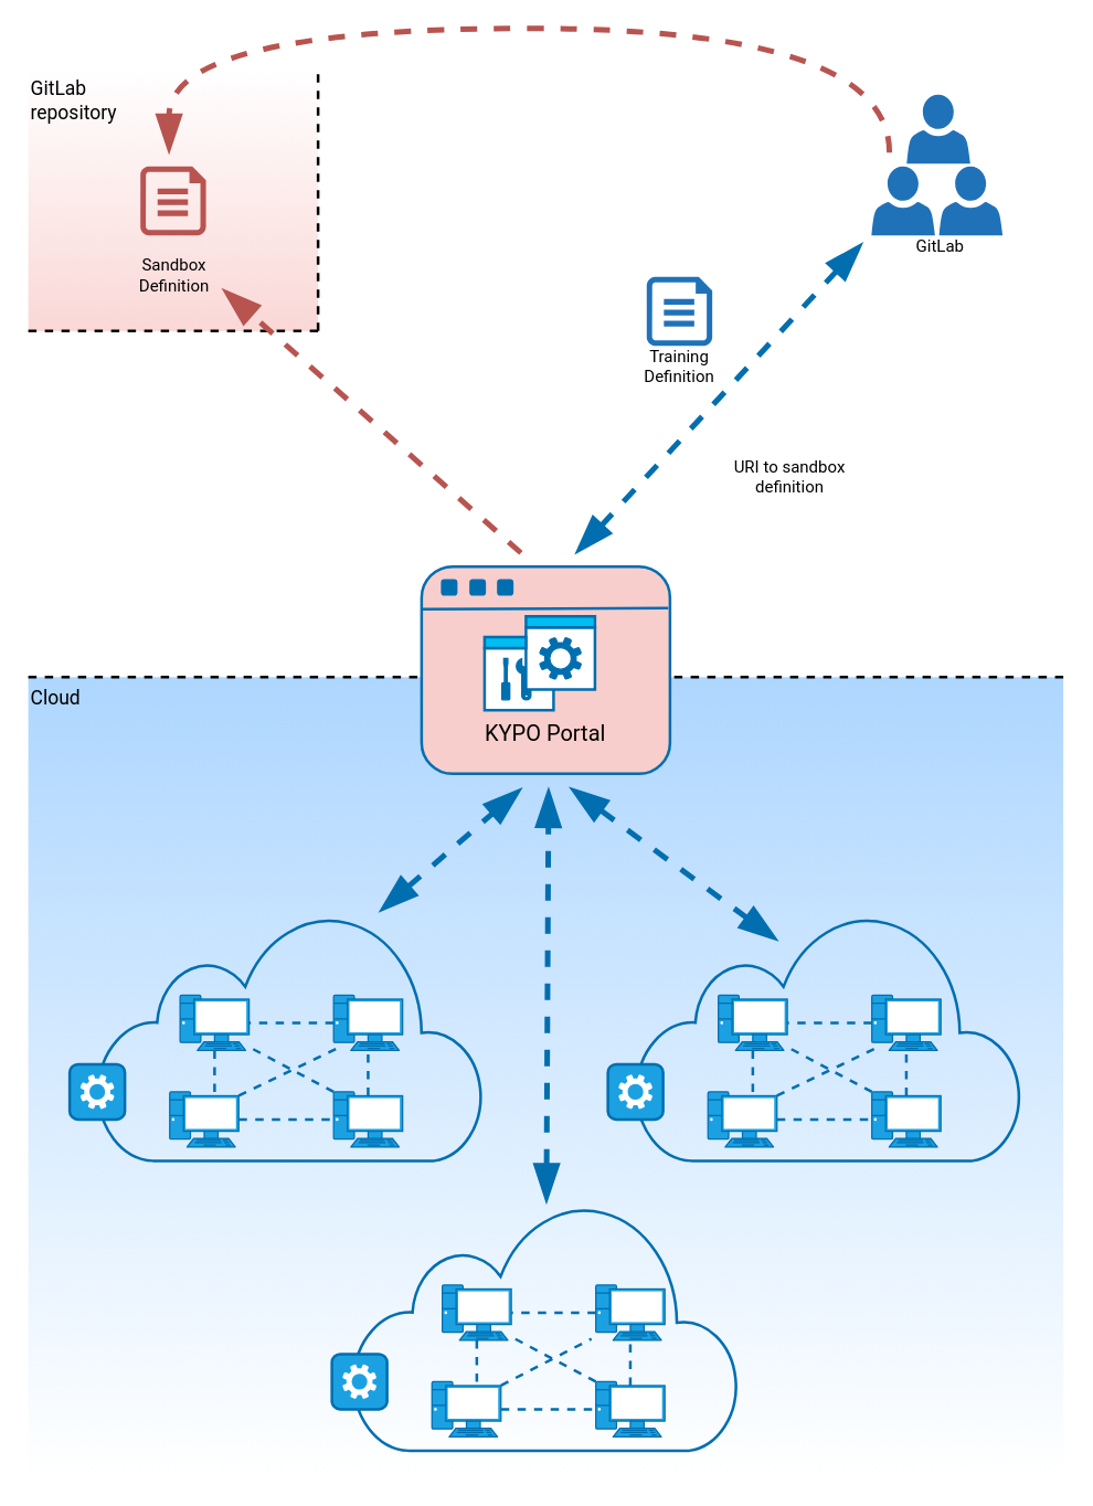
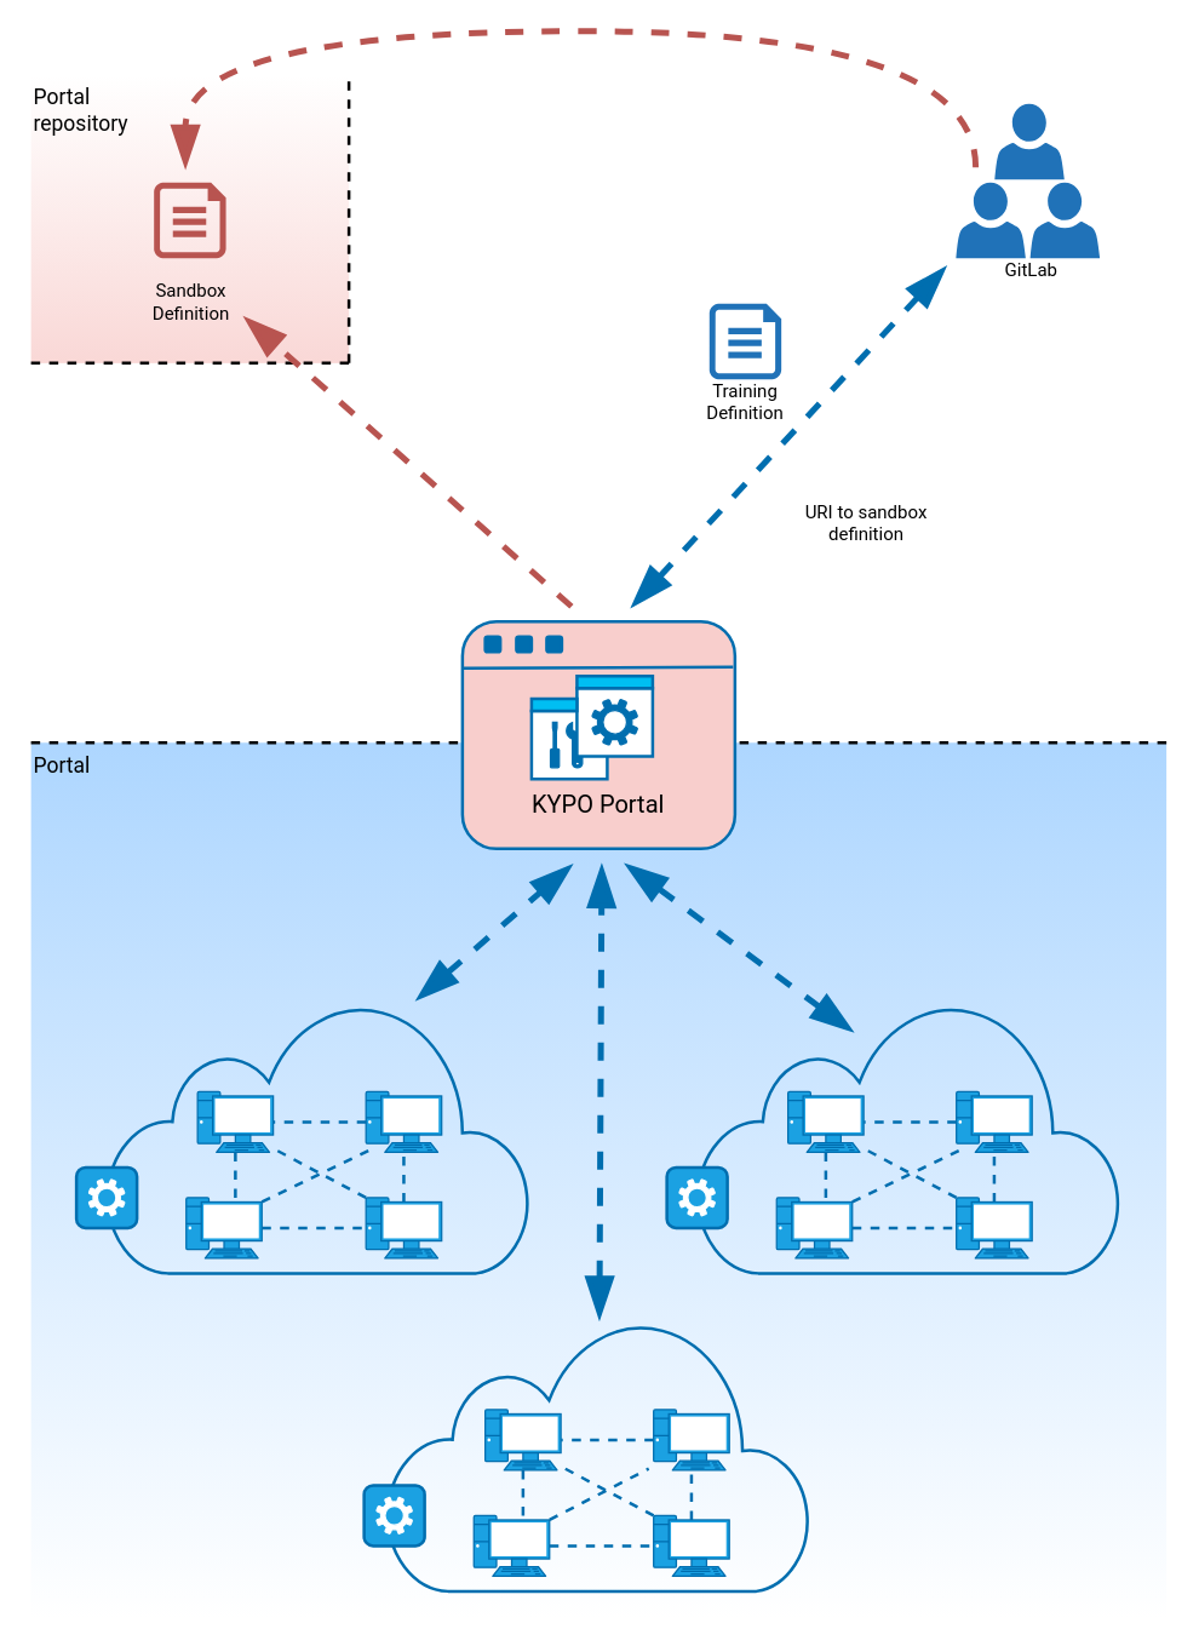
- <mxCell id="2" value="&lt;div style=&quot;font-size: 14px&quot;&gt;GitLab&lt;br&gt; repository&lt;br style=&quot;font-size: 14px&quot;&gt;&lt;/div&gt;" style="rounded=0;whiteSpace=wrap;html=1;fillColor=#f8cecc;fontSize=14;opacity=80;align=left;verticalAlign=top;gradientColor=#ffffff;strokeColor=none;gradientDirection=north;fontFamily=Roboto;fontSource=https%3A%2F%2Ffonts.googleapis.com%2Fcss%3Ffamily%3DRoboto;" parent="1" vertex="1"><mxGeometry x="20" y="49.29" width="210" height="190" as="geometry" /></mxCell>
+ <mxCell id="2" value="&lt;div style=&quot;font-size: 14px&quot;&gt;Portal&lt;br&gt; repository&lt;br style=&quot;font-size: 14px&quot;&gt;&lt;/div&gt;" style="rounded=0;whiteSpace=wrap;html=1;fillColor=#f8cecc;fontSize=14;opacity=80;align=left;verticalAlign=top;gradientColor=#ffffff;strokeColor=none;gradientDirection=north;fontFamily=Roboto;fontSource=https%3A%2F%2Ffonts.googleapis.com%2Fcss%3Ffamily%3DRoboto;" parent="1" vertex="1"><mxGeometry x="20" y="49.29" width="210" height="190" as="geometry" /></mxCell>
- <mxCell id="5" value="&lt;div style=&quot;font-size: 14px;&quot; align=&quot;left&quot;&gt;Cloud&lt;/div&gt;" style="rounded=0;whiteSpace=wrap;html=1;strokeColor=none;opacity=80;gradientColor=#ffffff;fillColor=#99CCFF;align=left;verticalAlign=top;fontSize=14;fontFamily=Roboto;fontSource=https%3A%2F%2Ffonts.googleapis.com%2Fcss%3Ffamily%3DRoboto;" parent="4" vertex="1"><mxGeometry width="750" height="579" as="geometry" /></mxCell>
+ <mxCell id="5" value="&lt;div style=&quot;font-size: 14px;&quot; align=&quot;left&quot;&gt;Portal&lt;/div&gt;" style="rounded=0;whiteSpace=wrap;html=1;strokeColor=none;opacity=80;gradientColor=#ffffff;fillColor=#99CCFF;align=left;verticalAlign=top;fontSize=14;fontFamily=Roboto;fontSource=https%3A%2F%2Ffonts.googleapis.com%2Fcss%3Ffamily%3DRoboto;" parent="4" vertex="1"><mxGeometry width="750" height="579" as="geometry" /></mxCell>
